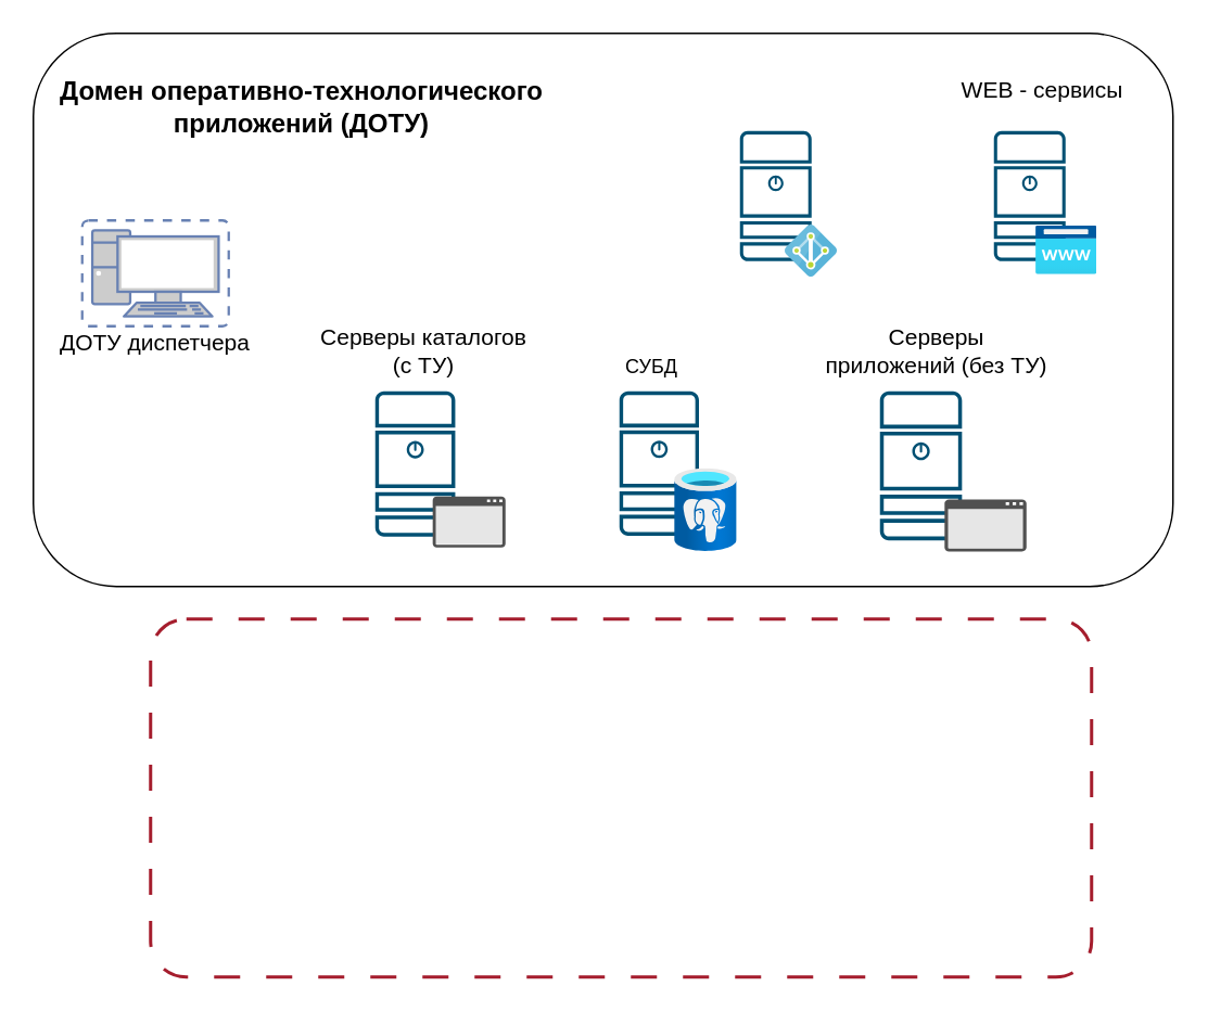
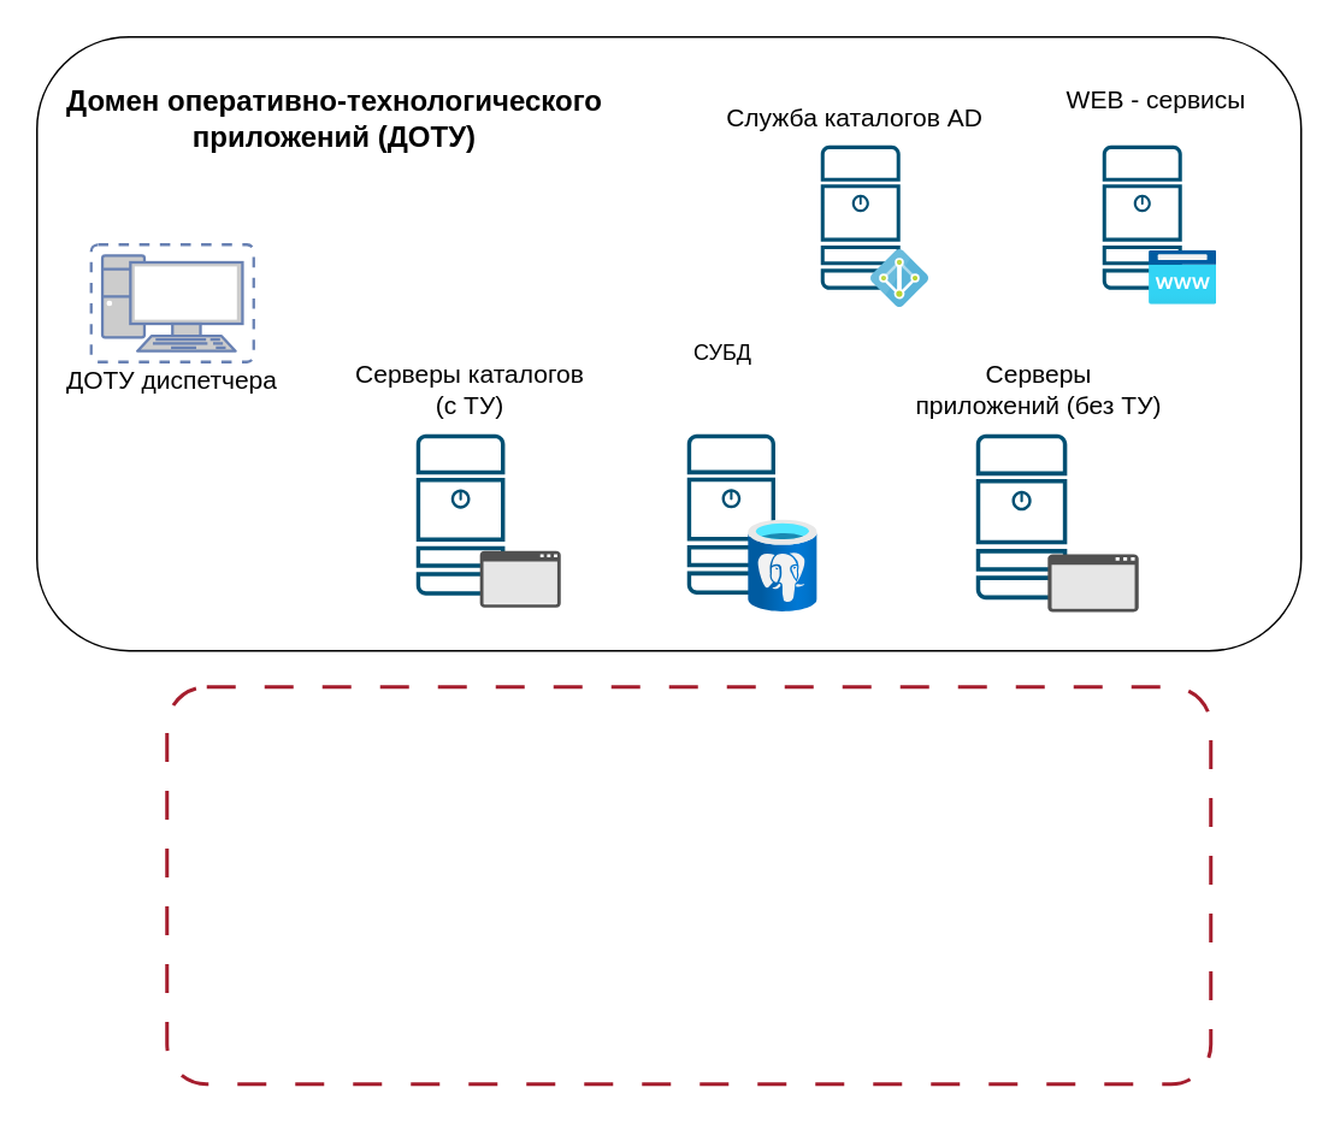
+ <mxCell id="21" value="Служба каталогов AD" style="text;html=1;whiteSpace=wrap;strokeColor=none;fillColor=none;align=center;verticalAlign=middle;rounded=0;fontSize=14;" vertex="1" parent="1"><mxGeometry x="393" y="50" width="160" height="30" as="geometry" /></mxCell>
- <mxCell id="12" value="СУБД" style="text;html=1;whiteSpace=wrap;strokeColor=none;fillColor=none;align=center;verticalAlign=middle;rounded=0;" vertex="1" parent="1"><mxGeometry x="370" y="210" width="60" height="30" as="geometry" /></mxCell>
+ <mxCell id="12" value="СУБД" style="text;html=1;whiteSpace=wrap;strokeColor=none;fillColor=none;align=center;verticalAlign=middle;rounded=0;" vertex="1" parent="1"><mxGeometry x="370" y="180" width="60" height="30" as="geometry" /></mxCell>
